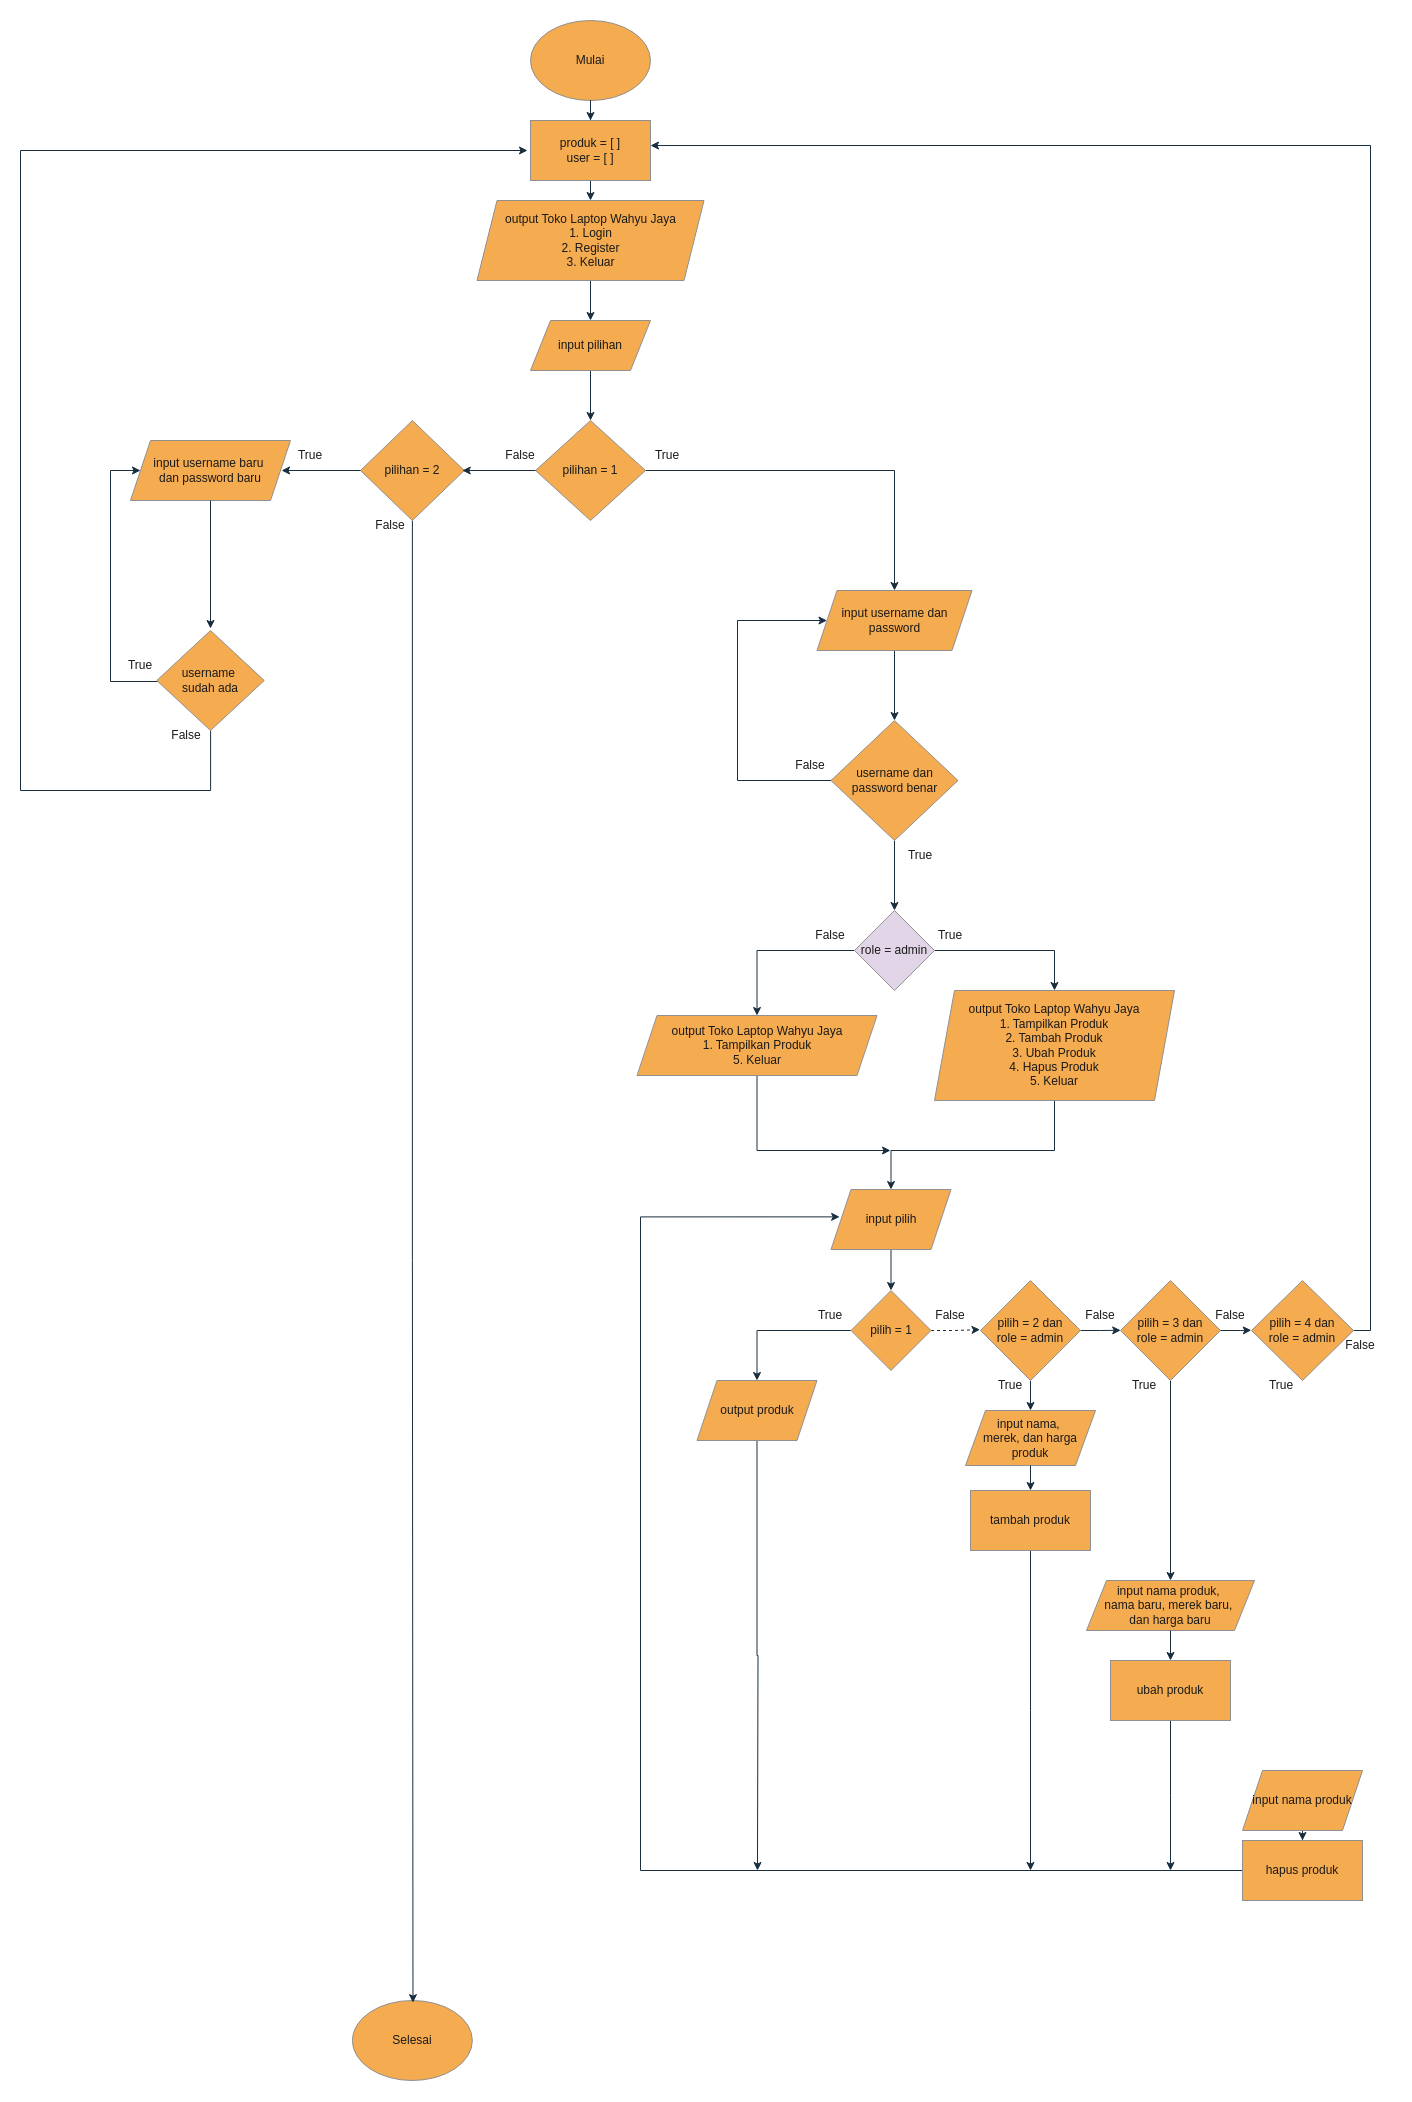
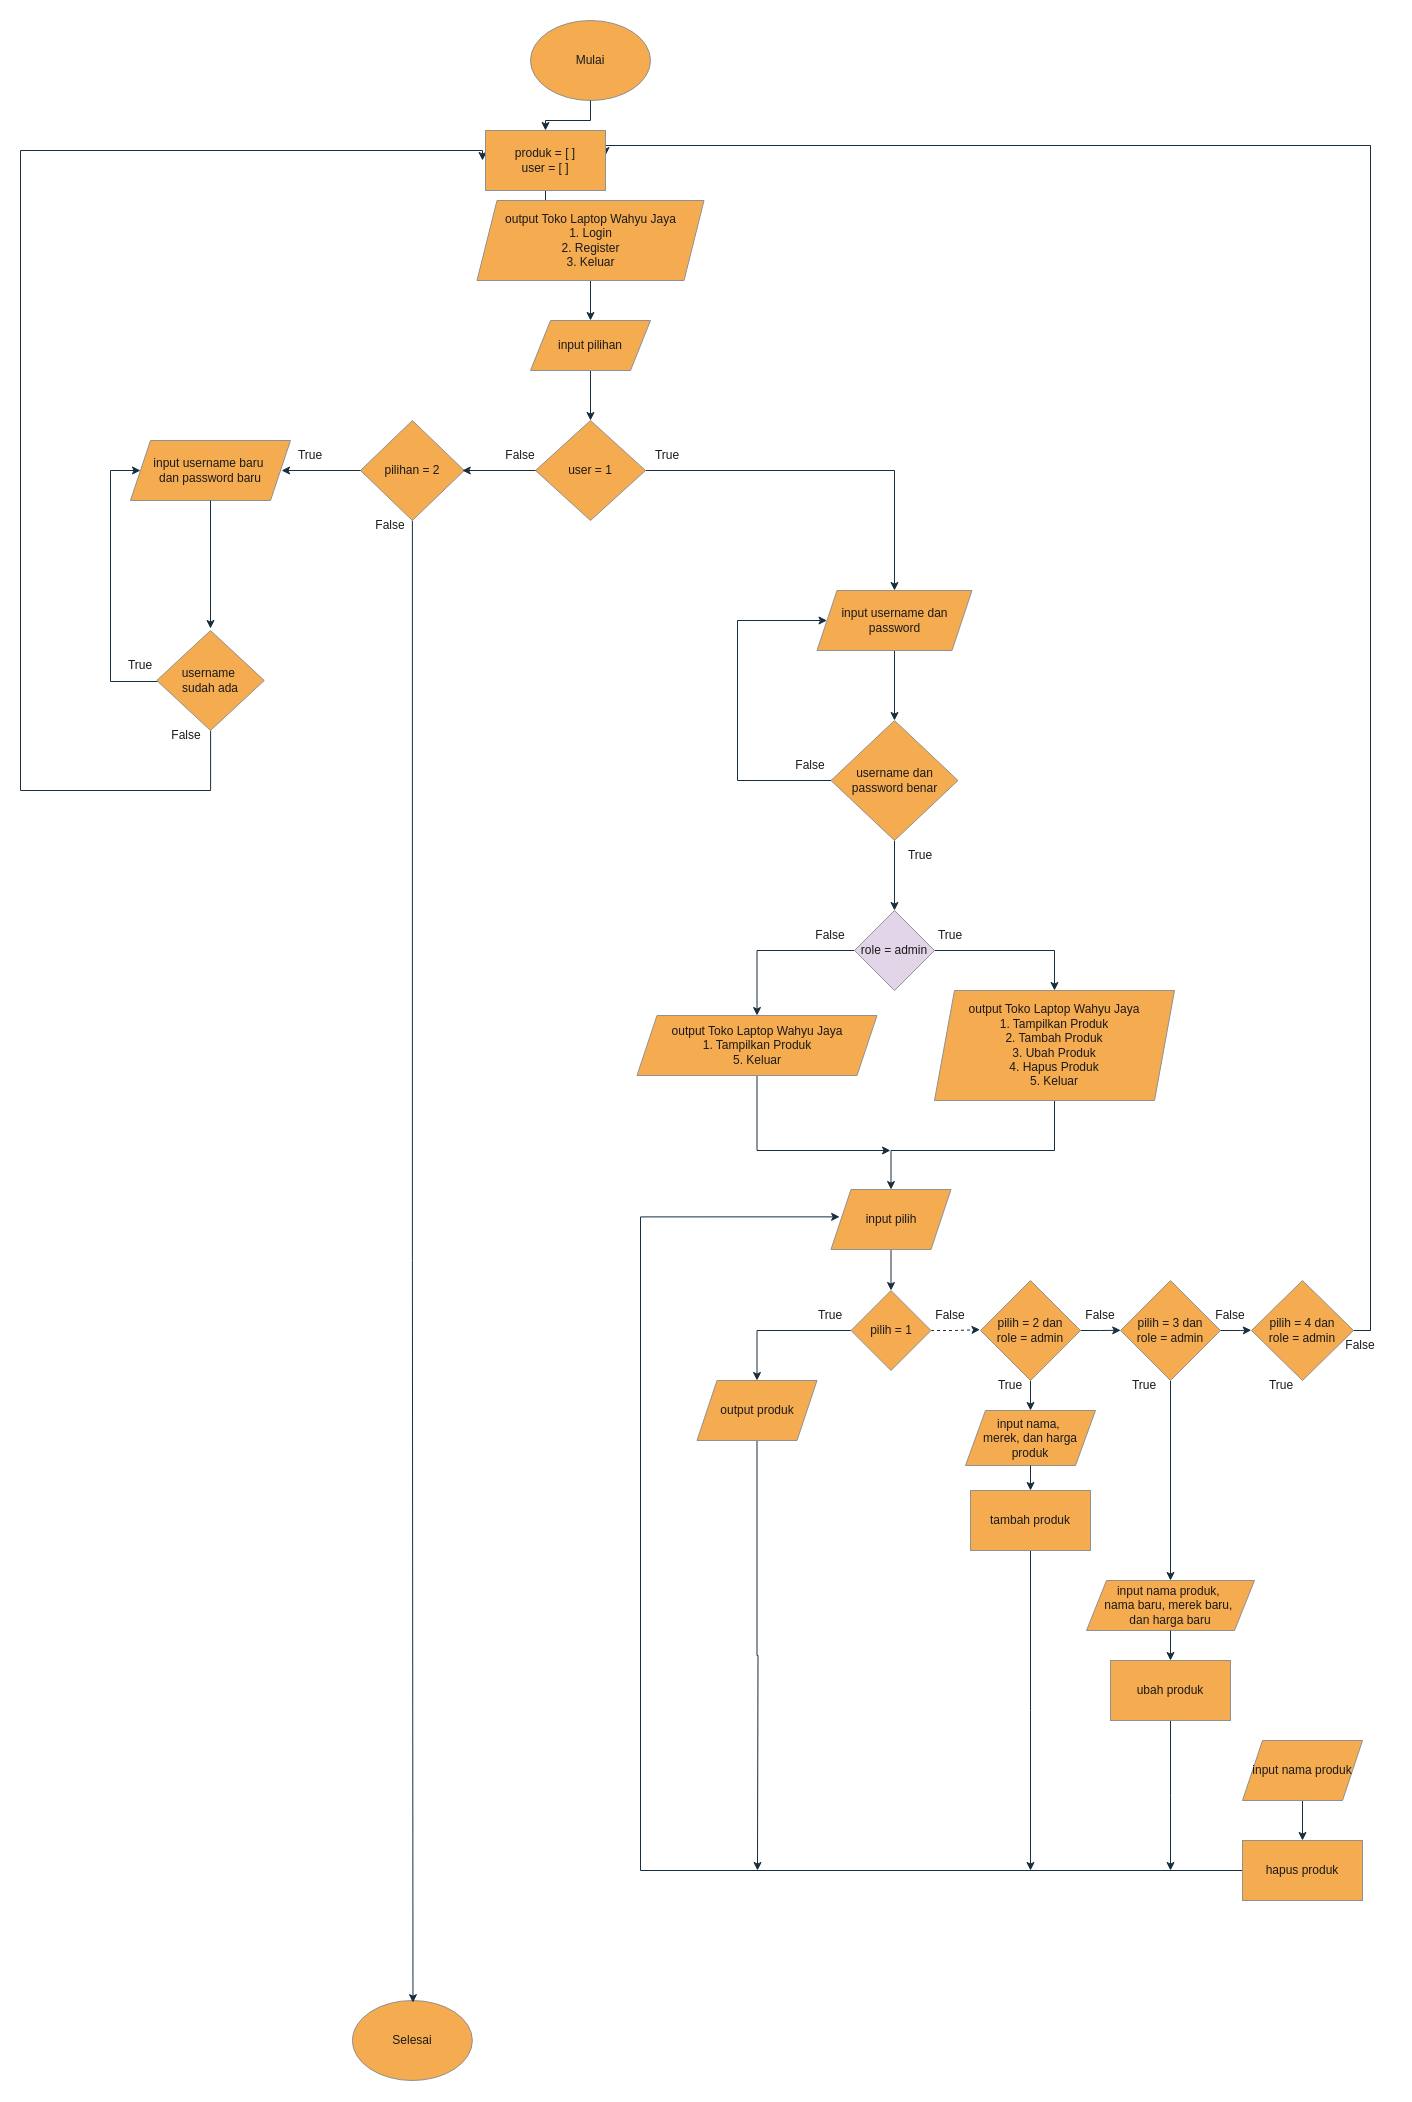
- <mxCell id="72" value="produk = [ ]&lt;div&gt;user = [ ]&lt;/div&gt;" style="rounded=0;whiteSpace=wrap;html=1;strokeColor=#909090;fontColor=#1A1A1A;fillColor=#F5AB50;" vertex="1" parent="1"><mxGeometry x="530" y="120" width="120" height="60" as="geometry" /></mxCell>
+ <mxCell id="72" value="produk = [ ]&lt;div&gt;user = [ ]&lt;/div&gt;" style="rounded=0;whiteSpace=wrap;html=1;strokeColor=#909090;fontColor=#1A1A1A;fillColor=#F5AB50;" vertex="1" parent="1"><mxGeometry x="485" y="130" width="120" height="60" as="geometry" /></mxCell>
- <mxCell id="7" value="pilihan = 1" style="rhombus;whiteSpace=wrap;html=1;labelBackgroundColor=none;fillColor=#F5AB50;strokeColor=#909090;fontColor=#1A1A1A;" parent="1" vertex="1"><mxGeometry x="535" y="420" width="110" height="100" as="geometry" /></mxCell>
+ <mxCell id="7" value="user = 1" style="rhombus;whiteSpace=wrap;html=1;labelBackgroundColor=none;fillColor=#F5AB50;strokeColor=#909090;fontColor=#1A1A1A;" parent="1" vertex="1"><mxGeometry x="535" y="420" width="110" height="100" as="geometry" /></mxCell>
- <mxCell id="44" value="input nama produk" style="shape=parallelogram;perimeter=parallelogramPerimeter;whiteSpace=wrap;html=1;fixedSize=1;labelBackgroundColor=none;fillColor=#F5AB50;strokeColor=#909090;fontColor=#1A1A1A;" parent="1" vertex="1"><mxGeometry x="1242" y="1770" width="120" height="60" as="geometry" /></mxCell>
+ <mxCell id="44" value="input nama produk" style="shape=parallelogram;perimeter=parallelogramPerimeter;whiteSpace=wrap;html=1;fixedSize=1;labelBackgroundColor=none;fillColor=#F5AB50;strokeColor=#909090;fontColor=#1A1A1A;" parent="1" vertex="1"><mxGeometry x="1242" y="1740" width="120" height="60" as="geometry" /></mxCell>
